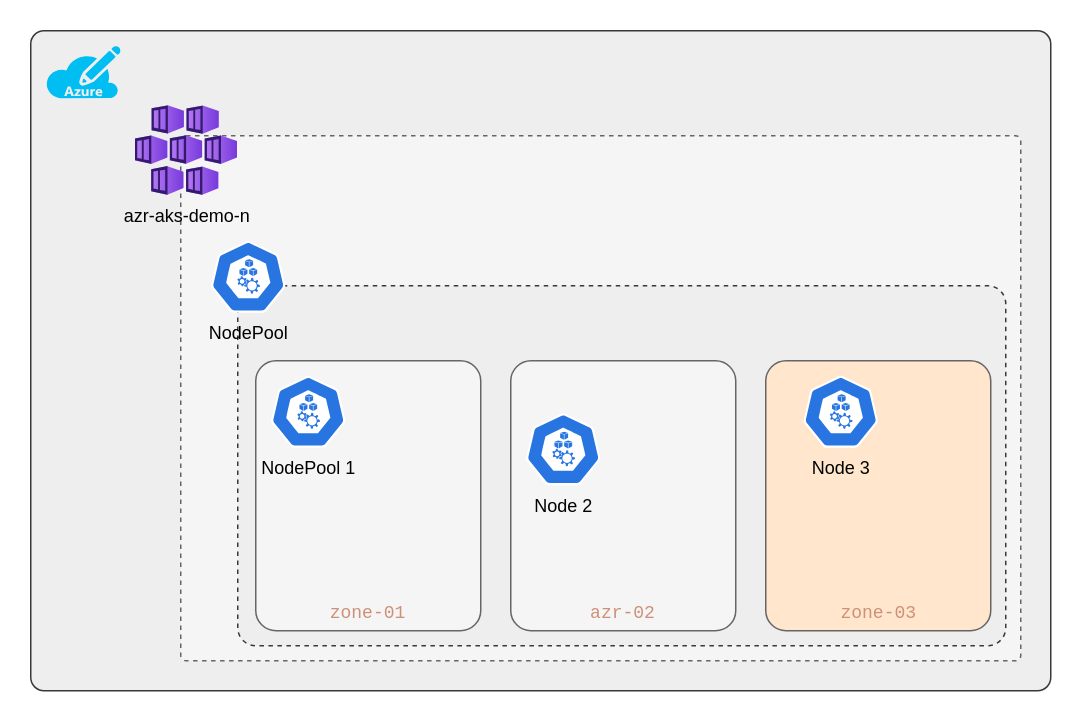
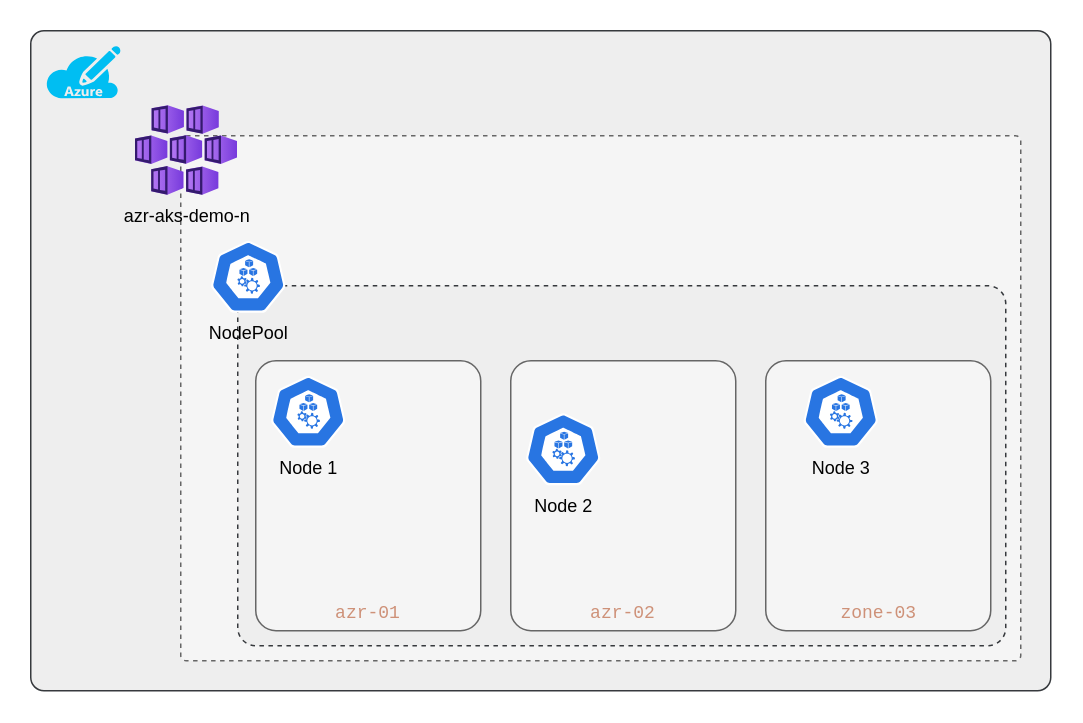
- <mxCell id="8" value="NodePool 1" style="sketch=0;html=1;dashed=0;whitespace=wrap;fillColor=#2875E2;strokeColor=#ffffff;points=[[0.005,0.63,0],[0.1,0.2,0],[0.9,0.2,0],[0.5,0,0],[0.995,0.63,0],[0.72,0.99,0],[0.5,1,0],[0.28,0.99,0]];verticalLabelPosition=bottom;align=center;verticalAlign=top;shape=mxgraph.kubernetes.icon;prIcon=node;fontColor=#000000;labelBackgroundColor=none;" parent="1" vertex="1"><mxGeometry x="180" y="250" width="50" height="48" as="geometry" /></mxCell>
+ <mxCell id="8" value="Node 1" style="sketch=0;html=1;dashed=0;whitespace=wrap;fillColor=#2875E2;strokeColor=#ffffff;points=[[0.005,0.63,0],[0.1,0.2,0],[0.9,0.2,0],[0.5,0,0],[0.995,0.63,0],[0.72,0.99,0],[0.5,1,0],[0.28,0.99,0]];verticalLabelPosition=bottom;align=center;verticalAlign=top;shape=mxgraph.kubernetes.icon;prIcon=node;fontColor=#000000;labelBackgroundColor=none;" parent="1" vertex="1"><mxGeometry x="180" y="250" width="50" height="48" as="geometry" /></mxCell>
- <mxCell id="11" value="&lt;div style=&quot;color: rgb(204, 204, 204); font-family: Menlo, Monaco, &amp;quot;Courier New&amp;quot;, monospace; line-height: 18px; font-size: 12px;&quot;&gt;&lt;span style=&quot;color: rgb(206, 145, 120); font-size: 12px;&quot;&gt;zone-03&lt;/span&gt;&lt;/div&gt;" style="rounded=1;html=1;arcSize=9;verticalAlign=bottom;fontSize=12;labelBorderColor=none;labelBackgroundColor=none;fillColor=#ffe6cc;fontColor=#333333;strokeColor=#666666;" vertex="1" parent="1"><mxGeometry x="510" y="240" width="150" height="180" as="geometry" /></mxCell>
+ <mxCell id="11" value="&lt;div style=&quot;color: rgb(204, 204, 204); font-family: Menlo, Monaco, &amp;quot;Courier New&amp;quot;, monospace; line-height: 18px; font-size: 12px;&quot;&gt;&lt;span style=&quot;color: rgb(206, 145, 120); font-size: 12px;&quot;&gt;zone-03&lt;/span&gt;&lt;/div&gt;" style="rounded=1;html=1;arcSize=9;verticalAlign=bottom;fontSize=12;labelBorderColor=none;labelBackgroundColor=none;fillColor=#f5f5f5;fontColor=#333333;strokeColor=#666666;" vertex="1" parent="1"><mxGeometry x="510" y="240" width="150" height="180" as="geometry" /></mxCell>
- <mxCell id="7" value="&lt;div style=&quot;color: rgb(204, 204, 204); font-family: Menlo, Monaco, &amp;quot;Courier New&amp;quot;, monospace; line-height: 18px; font-size: 12px;&quot;&gt;&lt;span style=&quot;color: rgb(206, 145, 120); font-size: 12px;&quot;&gt;zone-01&lt;/span&gt;&lt;/div&gt;" style="rounded=1;whiteSpace=wrap;html=1;arcSize=9;verticalAlign=bottom;fontSize=12;labelBackgroundColor=none;fillColor=#f5f5f5;fontColor=#333333;strokeColor=#666666;" parent="1" vertex="1"><mxGeometry x="170" y="240" width="150" height="180" as="geometry" /></mxCell>
+ <mxCell id="7" value="&lt;div style=&quot;color: rgb(204, 204, 204); font-family: Menlo, Monaco, &amp;quot;Courier New&amp;quot;, monospace; line-height: 18px; font-size: 12px;&quot;&gt;&lt;span style=&quot;color: rgb(206, 145, 120); font-size: 12px;&quot;&gt;azr-01&lt;/span&gt;&lt;/div&gt;" style="rounded=1;whiteSpace=wrap;html=1;arcSize=9;verticalAlign=bottom;fontSize=12;labelBackgroundColor=none;fillColor=#f5f5f5;fontColor=#333333;strokeColor=#666666;" parent="1" vertex="1"><mxGeometry x="170" y="240" width="150" height="180" as="geometry" /></mxCell>
